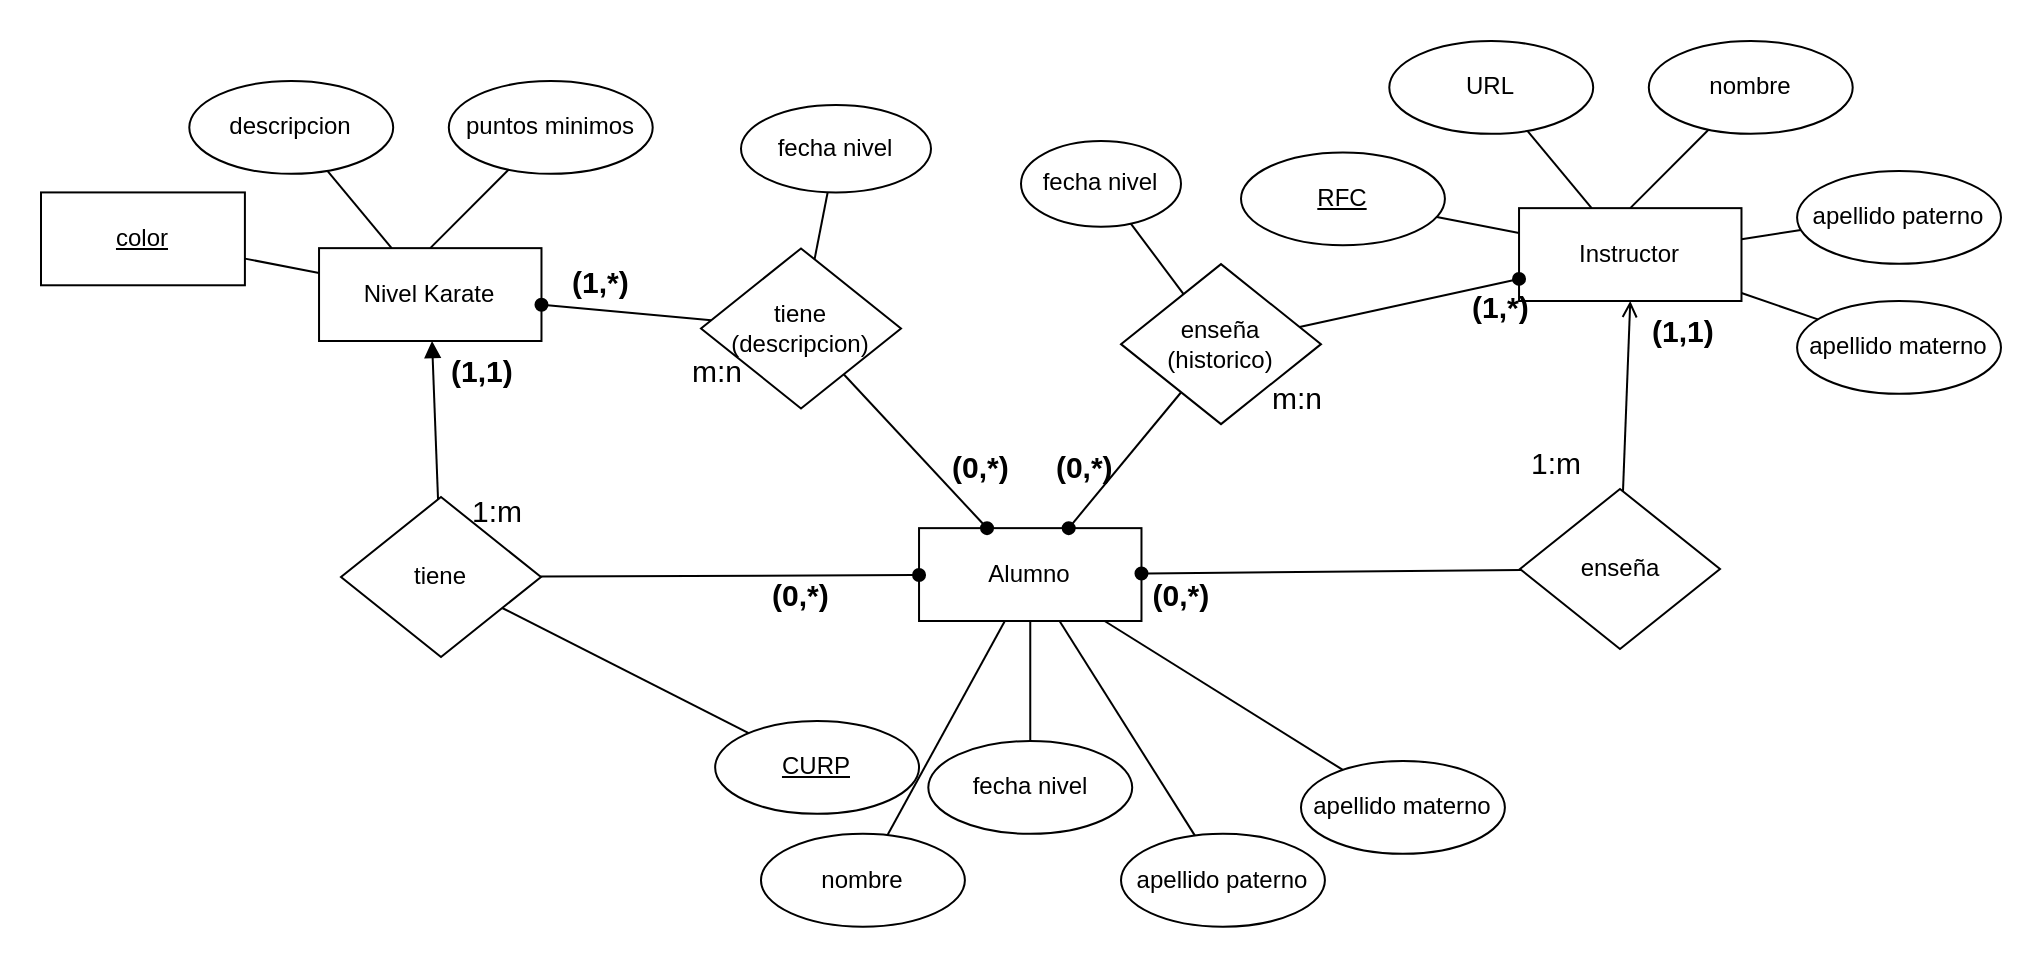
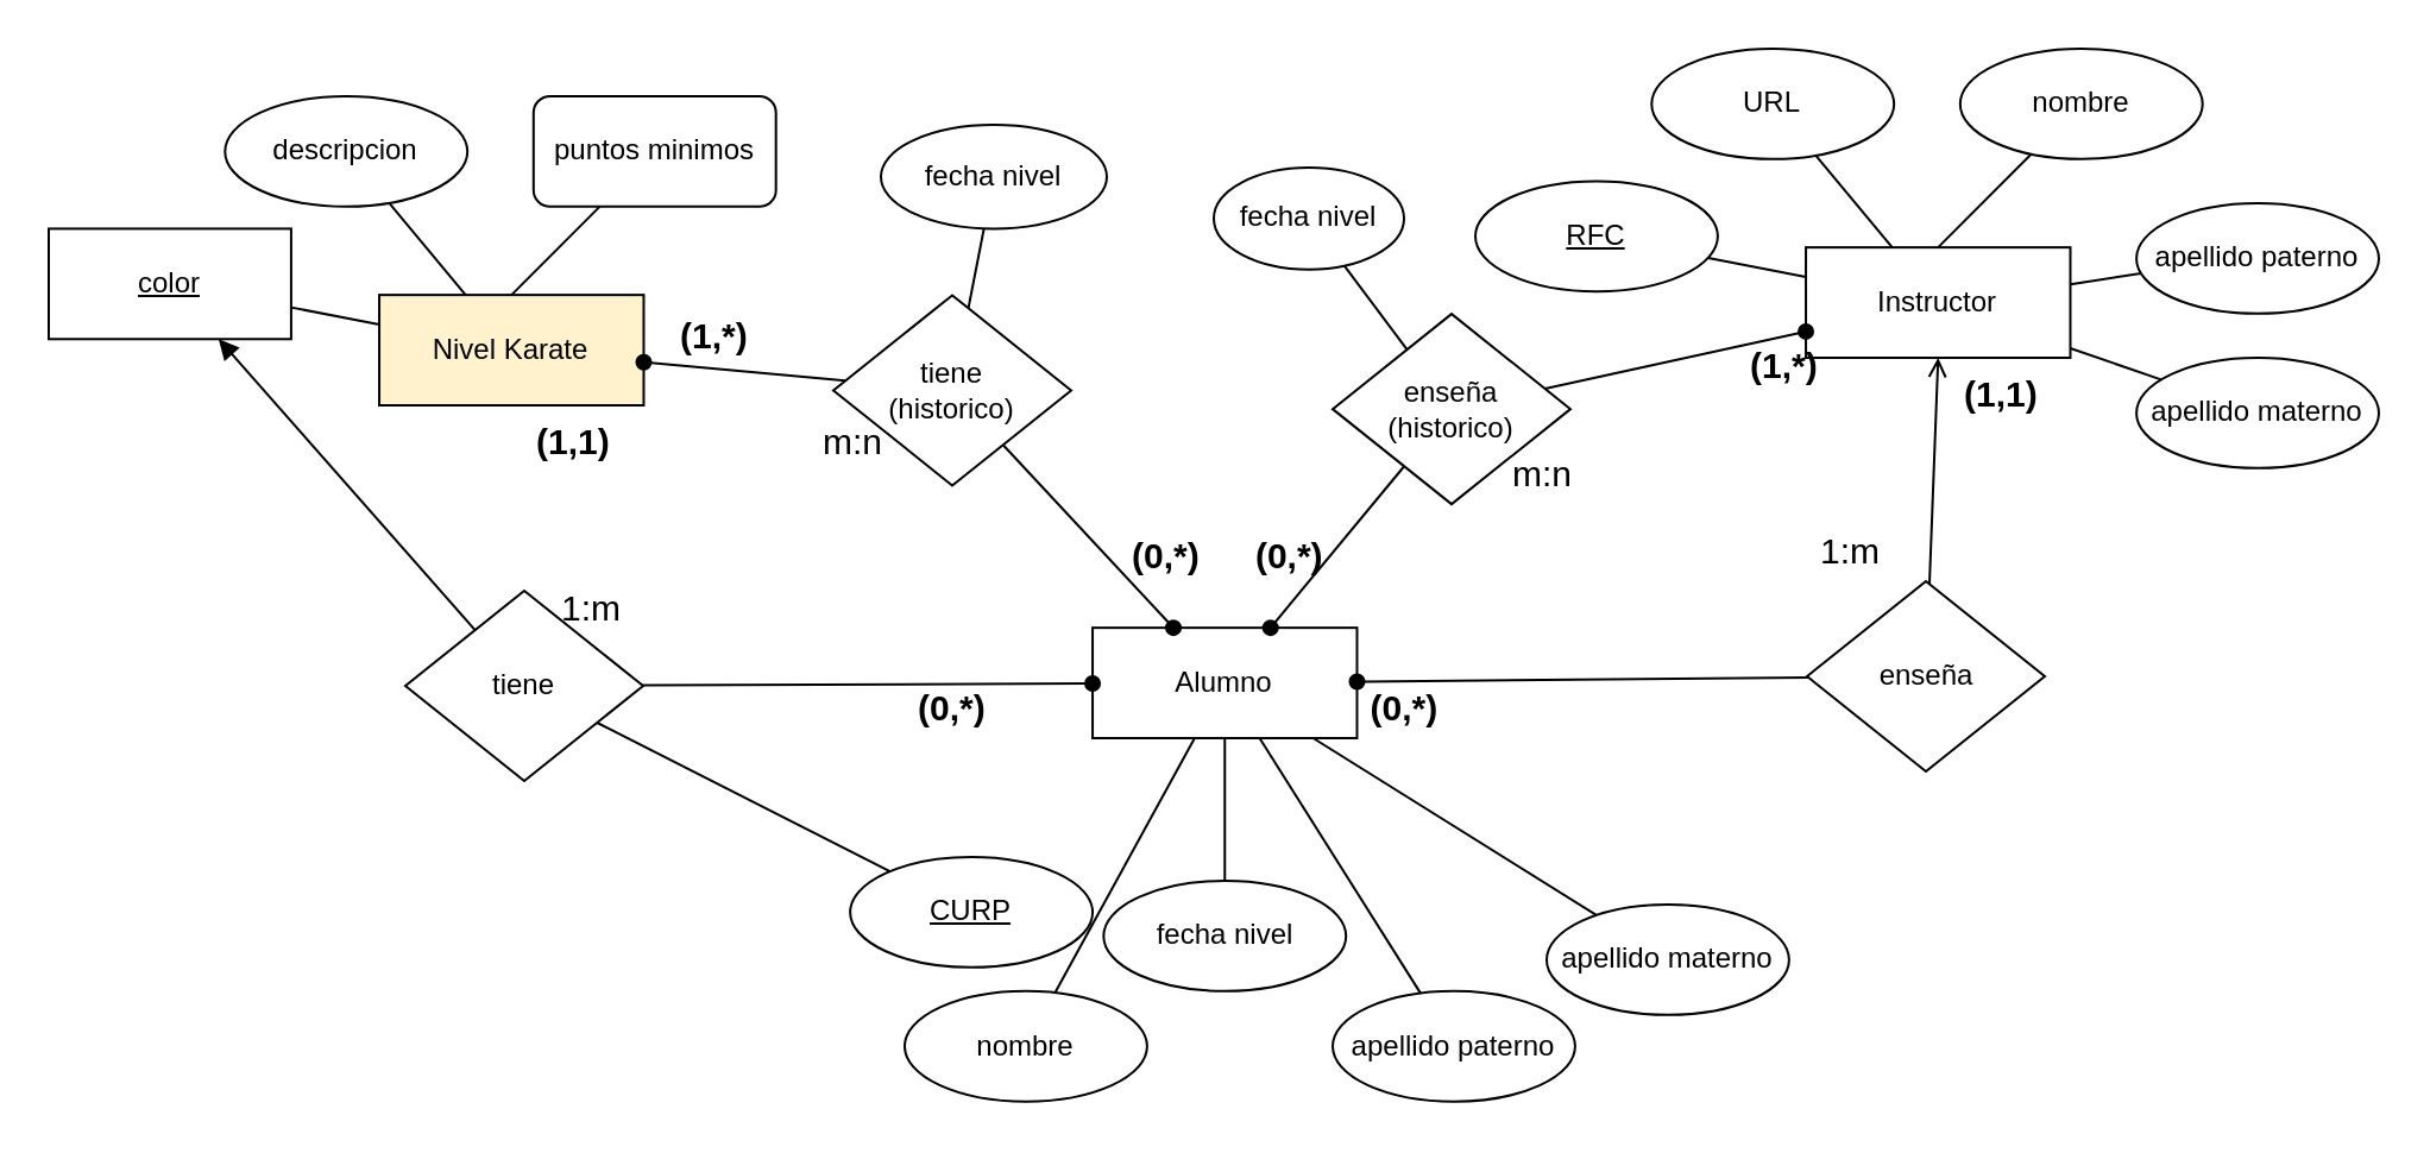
- <mxCell id="10" value="puntos minimos" style="ellipse;whiteSpace=wrap;html=1;align=center;" vertex="1" parent="9"><mxGeometry width="101.951" height="46.429" as="geometry" /></mxCell>
+ <mxCell id="10" value="puntos minimos" style="whiteSpace=wrap;html=1;align=center;rounded=1;" vertex="1" parent="9"><mxGeometry width="101.951" height="46.429" as="geometry" /></mxCell>
- <mxCell id="3" value="Nivel Karate" style="whiteSpace=wrap;html=1;align=center;" vertex="1" parent="2"><mxGeometry x="139.024" y="83.571" width="111.22" height="46.429" as="geometry" /></mxCell>
+ <mxCell id="3" value="Nivel Karate" style="whiteSpace=wrap;html=1;align=center;fillColor=#fff2cc;" vertex="1" parent="2"><mxGeometry x="139.024" y="83.571" width="111.22" height="46.429" as="geometry" /></mxCell>
- <mxCell id="14" value="tiene&lt;br&gt;(descripcion)" style="rhombus;whiteSpace=wrap;html=1;" vertex="1" parent="13"><mxGeometry x="70" y="28" width="100" height="80" as="geometry" /></mxCell>
+ <mxCell id="14" value="tiene&lt;br&gt;(historico)" style="rhombus;whiteSpace=wrap;html=1;" vertex="1" parent="13"><mxGeometry x="70" y="28" width="100" height="80" as="geometry" /></mxCell>
- <mxCell id="66" style="edgeStyle=none;rounded=0;orthogonalLoop=1;jettySize=auto;html=1;startArrow=none;startFill=0;endArrow=block;endFill=1;" edge="1" parent="1" source="64" target="3"><mxGeometry relative="1" as="geometry"><mxPoint x="140" y="328" as="targetPoint" /></mxGeometry></mxCell>
+ <mxCell id="66" style="edgeStyle=none;rounded=0;orthogonalLoop=1;jettySize=auto;html=1;startArrow=none;startFill=0;endArrow=block;endFill=1;" edge="1" parent="1" source="64" target="5"><mxGeometry relative="1" as="geometry"><mxPoint x="140" y="328" as="targetPoint" /></mxGeometry></mxCell>
